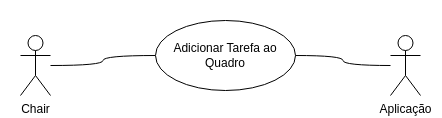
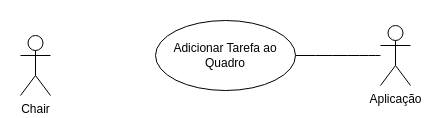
- <mxCell id="2" style="edgeStyle=orthogonalEdgeStyle;curved=1;orthogonalLoop=1;jettySize=auto;html=1;entryX=0;entryY=0.5;entryDx=0;entryDy=0;endArrow=none;endFill=0;" edge="1" parent="1" source="3" target="4"><mxGeometry relative="1" as="geometry" /></mxCell>
- <mxCell id="6" value="Aplicação" style="shape=umlActor;verticalLabelPosition=bottom;labelBackgroundColor=#ffffff;verticalAlign=top;html=1;" vertex="1" parent="1"><mxGeometry x="390" y="35" width="30" height="60" as="geometry" /></mxCell>
+ <mxCell id="6" value="Aplicação" style="shape=umlActor;verticalLabelPosition=bottom;labelBackgroundColor=#ffffff;verticalAlign=top;html=1;" vertex="1" parent="1"><mxGeometry x="380" y="25" width="30" height="60" as="geometry" /></mxCell>
